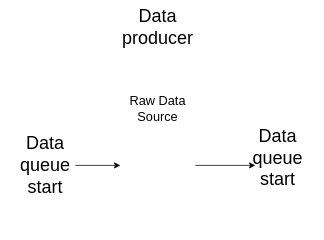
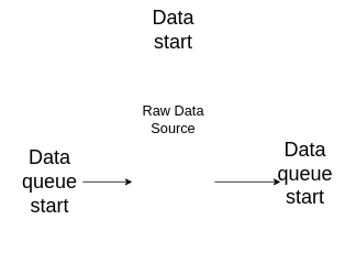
- <mxCell id="6" value="&lt;font style=&quot;font-size: 24px;&quot;&gt;Data producer&lt;/font&gt;" style="text;html=1;strokeColor=none;fillColor=none;align=center;verticalAlign=middle;whiteSpace=wrap;rounded=0;" vertex="1" parent="1"><mxGeometry x="170" y="20" width="80" height="30" as="geometry" /></mxCell>
+ <mxCell id="6" value="&lt;font style=&quot;font-size: 24px;&quot;&gt;Data start&lt;/font&gt;" style="text;html=1;strokeColor=none;fillColor=none;align=center;verticalAlign=middle;whiteSpace=wrap;rounded=0;" vertex="1" parent="1"><mxGeometry x="170" y="20" width="80" height="30" as="geometry" /></mxCell>
